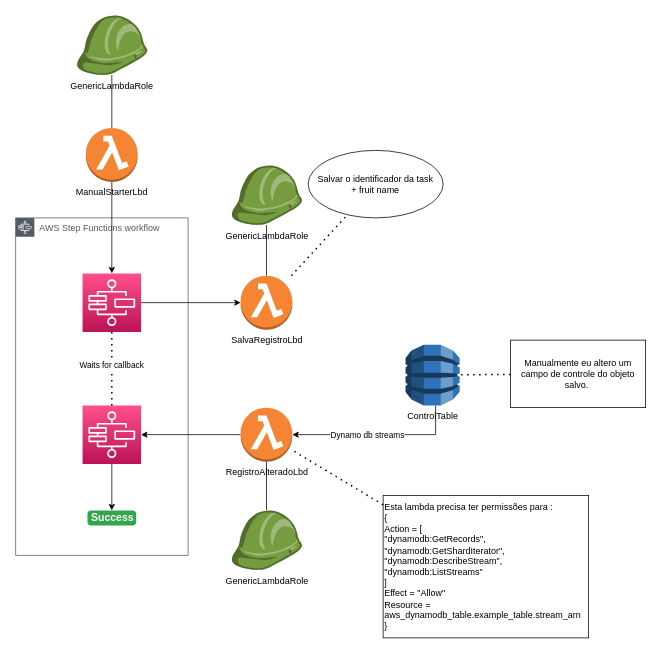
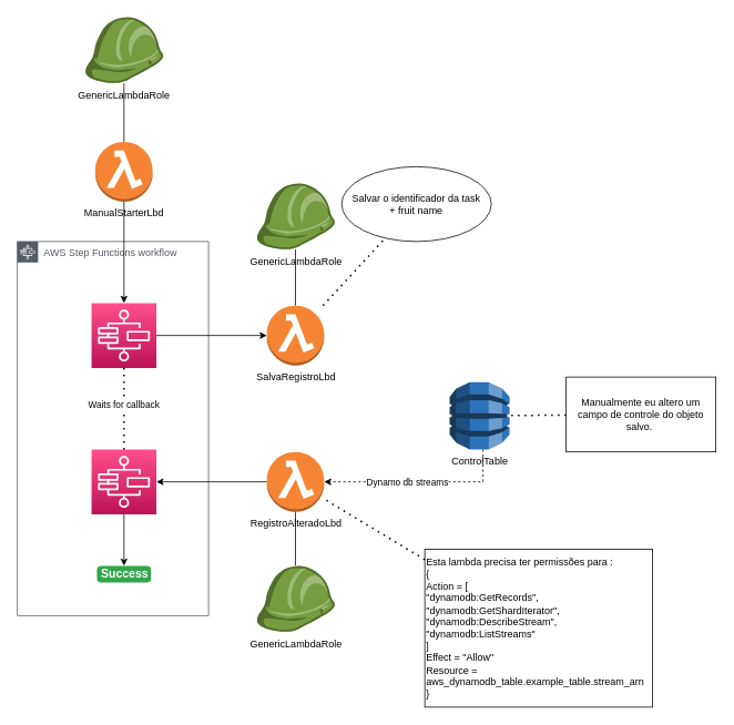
- <mxCell id="3" style="edgeStyle=orthogonalEdgeStyle;rounded=0;orthogonalLoop=1;jettySize=auto;html=1;" parent="1" source="5" target="10" edge="1"><mxGeometry relative="1" as="geometry"><Array as="points"><mxPoint x="580" y="579" /></Array></mxGeometry></mxCell>
+ <mxCell id="3" style="edgeStyle=orthogonalEdgeStyle;rounded=0;orthogonalLoop=1;jettySize=auto;html=1;dashed=1;" parent="1" source="5" target="10" edge="1"><mxGeometry relative="1" as="geometry"><Array as="points"><mxPoint x="580" y="579" /></Array></mxGeometry></mxCell>
